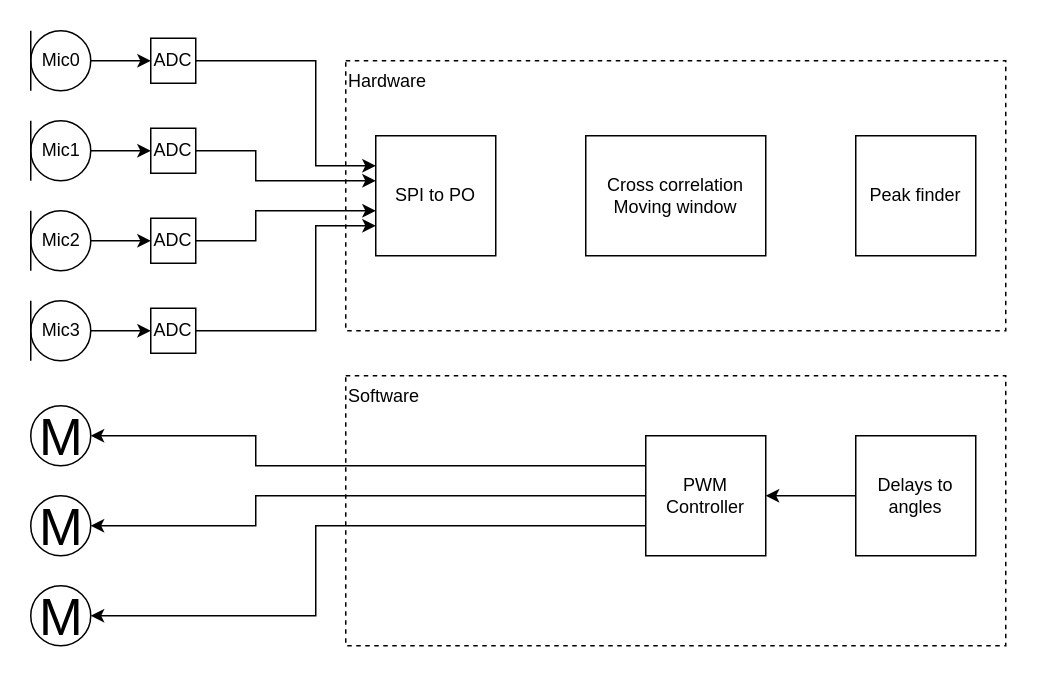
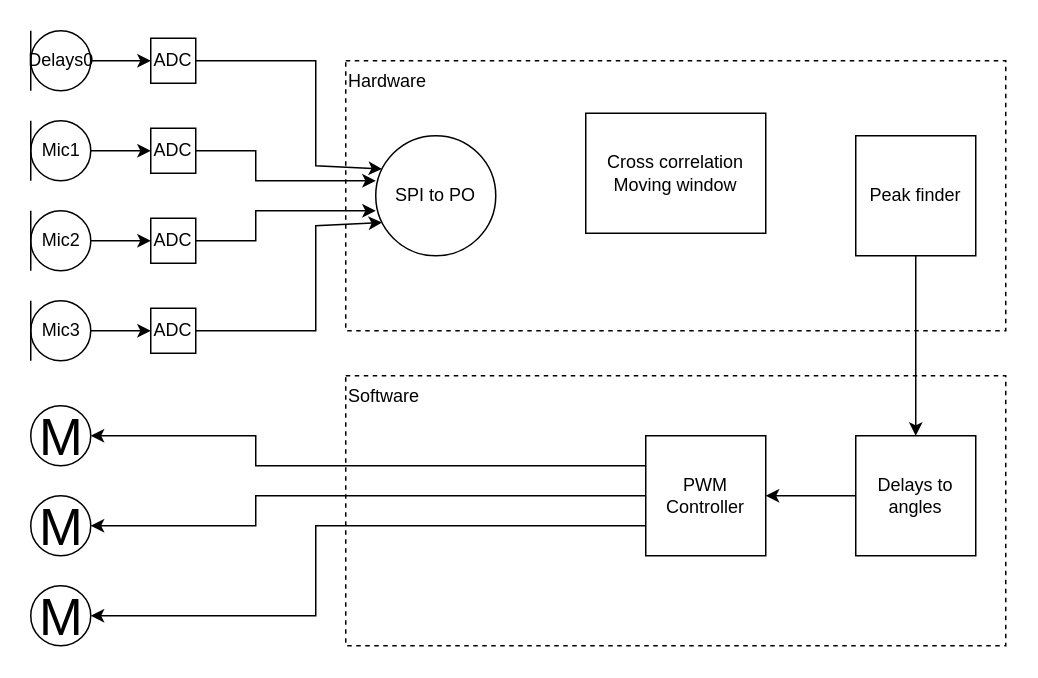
- <mxCell id="10" value="Mic0" style="verticalLabelPosition=bottom;shadow=0;dashed=0;align=center;html=1;verticalAlign=top;shape=mxgraph.electrical.radio.microphone_1;horizontal=1;spacing=-32;" parent="1" vertex="1"><mxGeometry x="20" y="20" width="40" height="40" as="geometry" /></mxCell>
+ <mxCell id="10" value="Delays0" style="verticalLabelPosition=bottom;shadow=0;dashed=0;align=center;html=1;verticalAlign=top;shape=mxgraph.electrical.radio.microphone_1;horizontal=1;spacing=-32;" parent="1" vertex="1"><mxGeometry x="20" y="20" width="40" height="40" as="geometry" /></mxCell>
- <mxCell id="4" value="SPI to PO" style="whiteSpace=wrap;html=1;aspect=fixed;" parent="1" vertex="1"><mxGeometry x="250" y="90" width="80" height="80" as="geometry" /></mxCell>
+ <mxCell id="4" value="SPI to PO" style="ellipse;whiteSpace=wrap;html=1;aspect=fixed;" parent="1" vertex="1"><mxGeometry x="250" y="90" width="80" height="80" as="geometry" /></mxCell>
- <mxCell id="8" value="Cross correlation&lt;br&gt;Moving window" style="rounded=0;whiteSpace=wrap;html=1;" parent="1" vertex="1"><mxGeometry x="390" y="90" width="120" height="80" as="geometry" /></mxCell>
+ <mxCell id="8" value="Cross correlation&lt;br&gt;Moving window" style="rounded=0;whiteSpace=wrap;html=1;" parent="1" vertex="1"><mxGeometry x="390" y="75" width="120" height="80" as="geometry" /></mxCell>
+ <mxCell id="21" style="edgeStyle=none;rounded=0;html=1;entryX=0.5;entryY=0;entryDx=0;entryDy=0;" parent="1" source="22" target="24" edge="1"><mxGeometry relative="1" as="geometry" /></mxCell>
